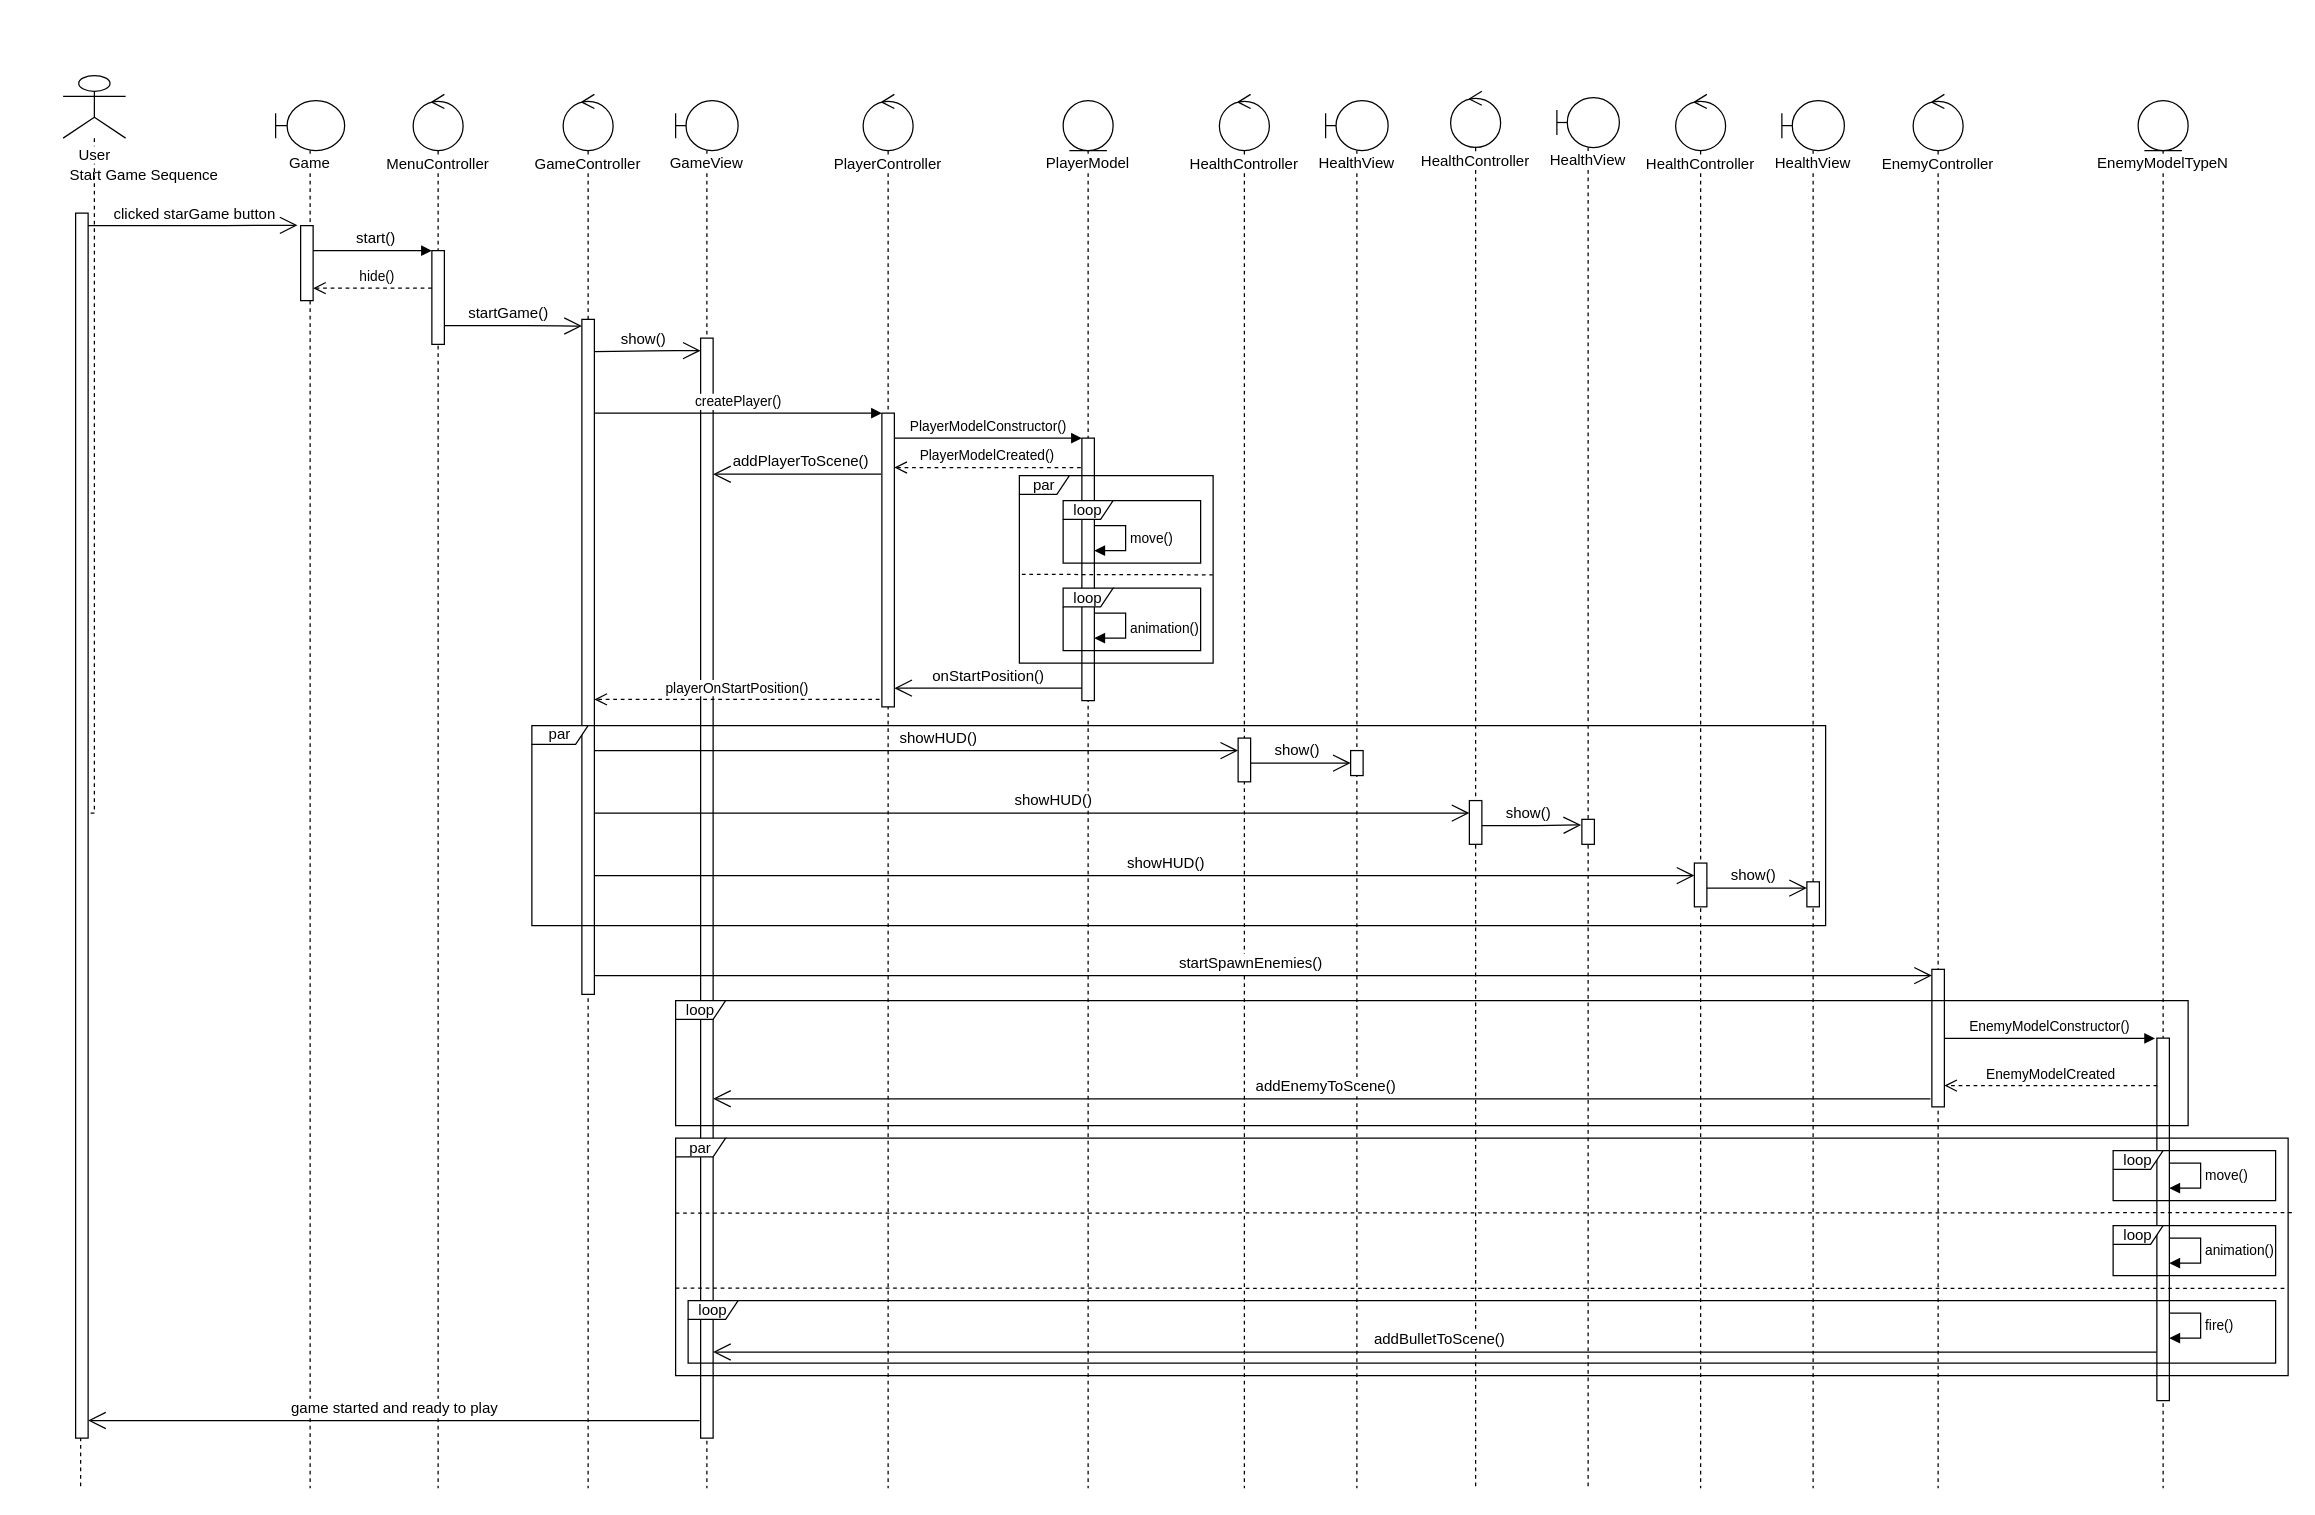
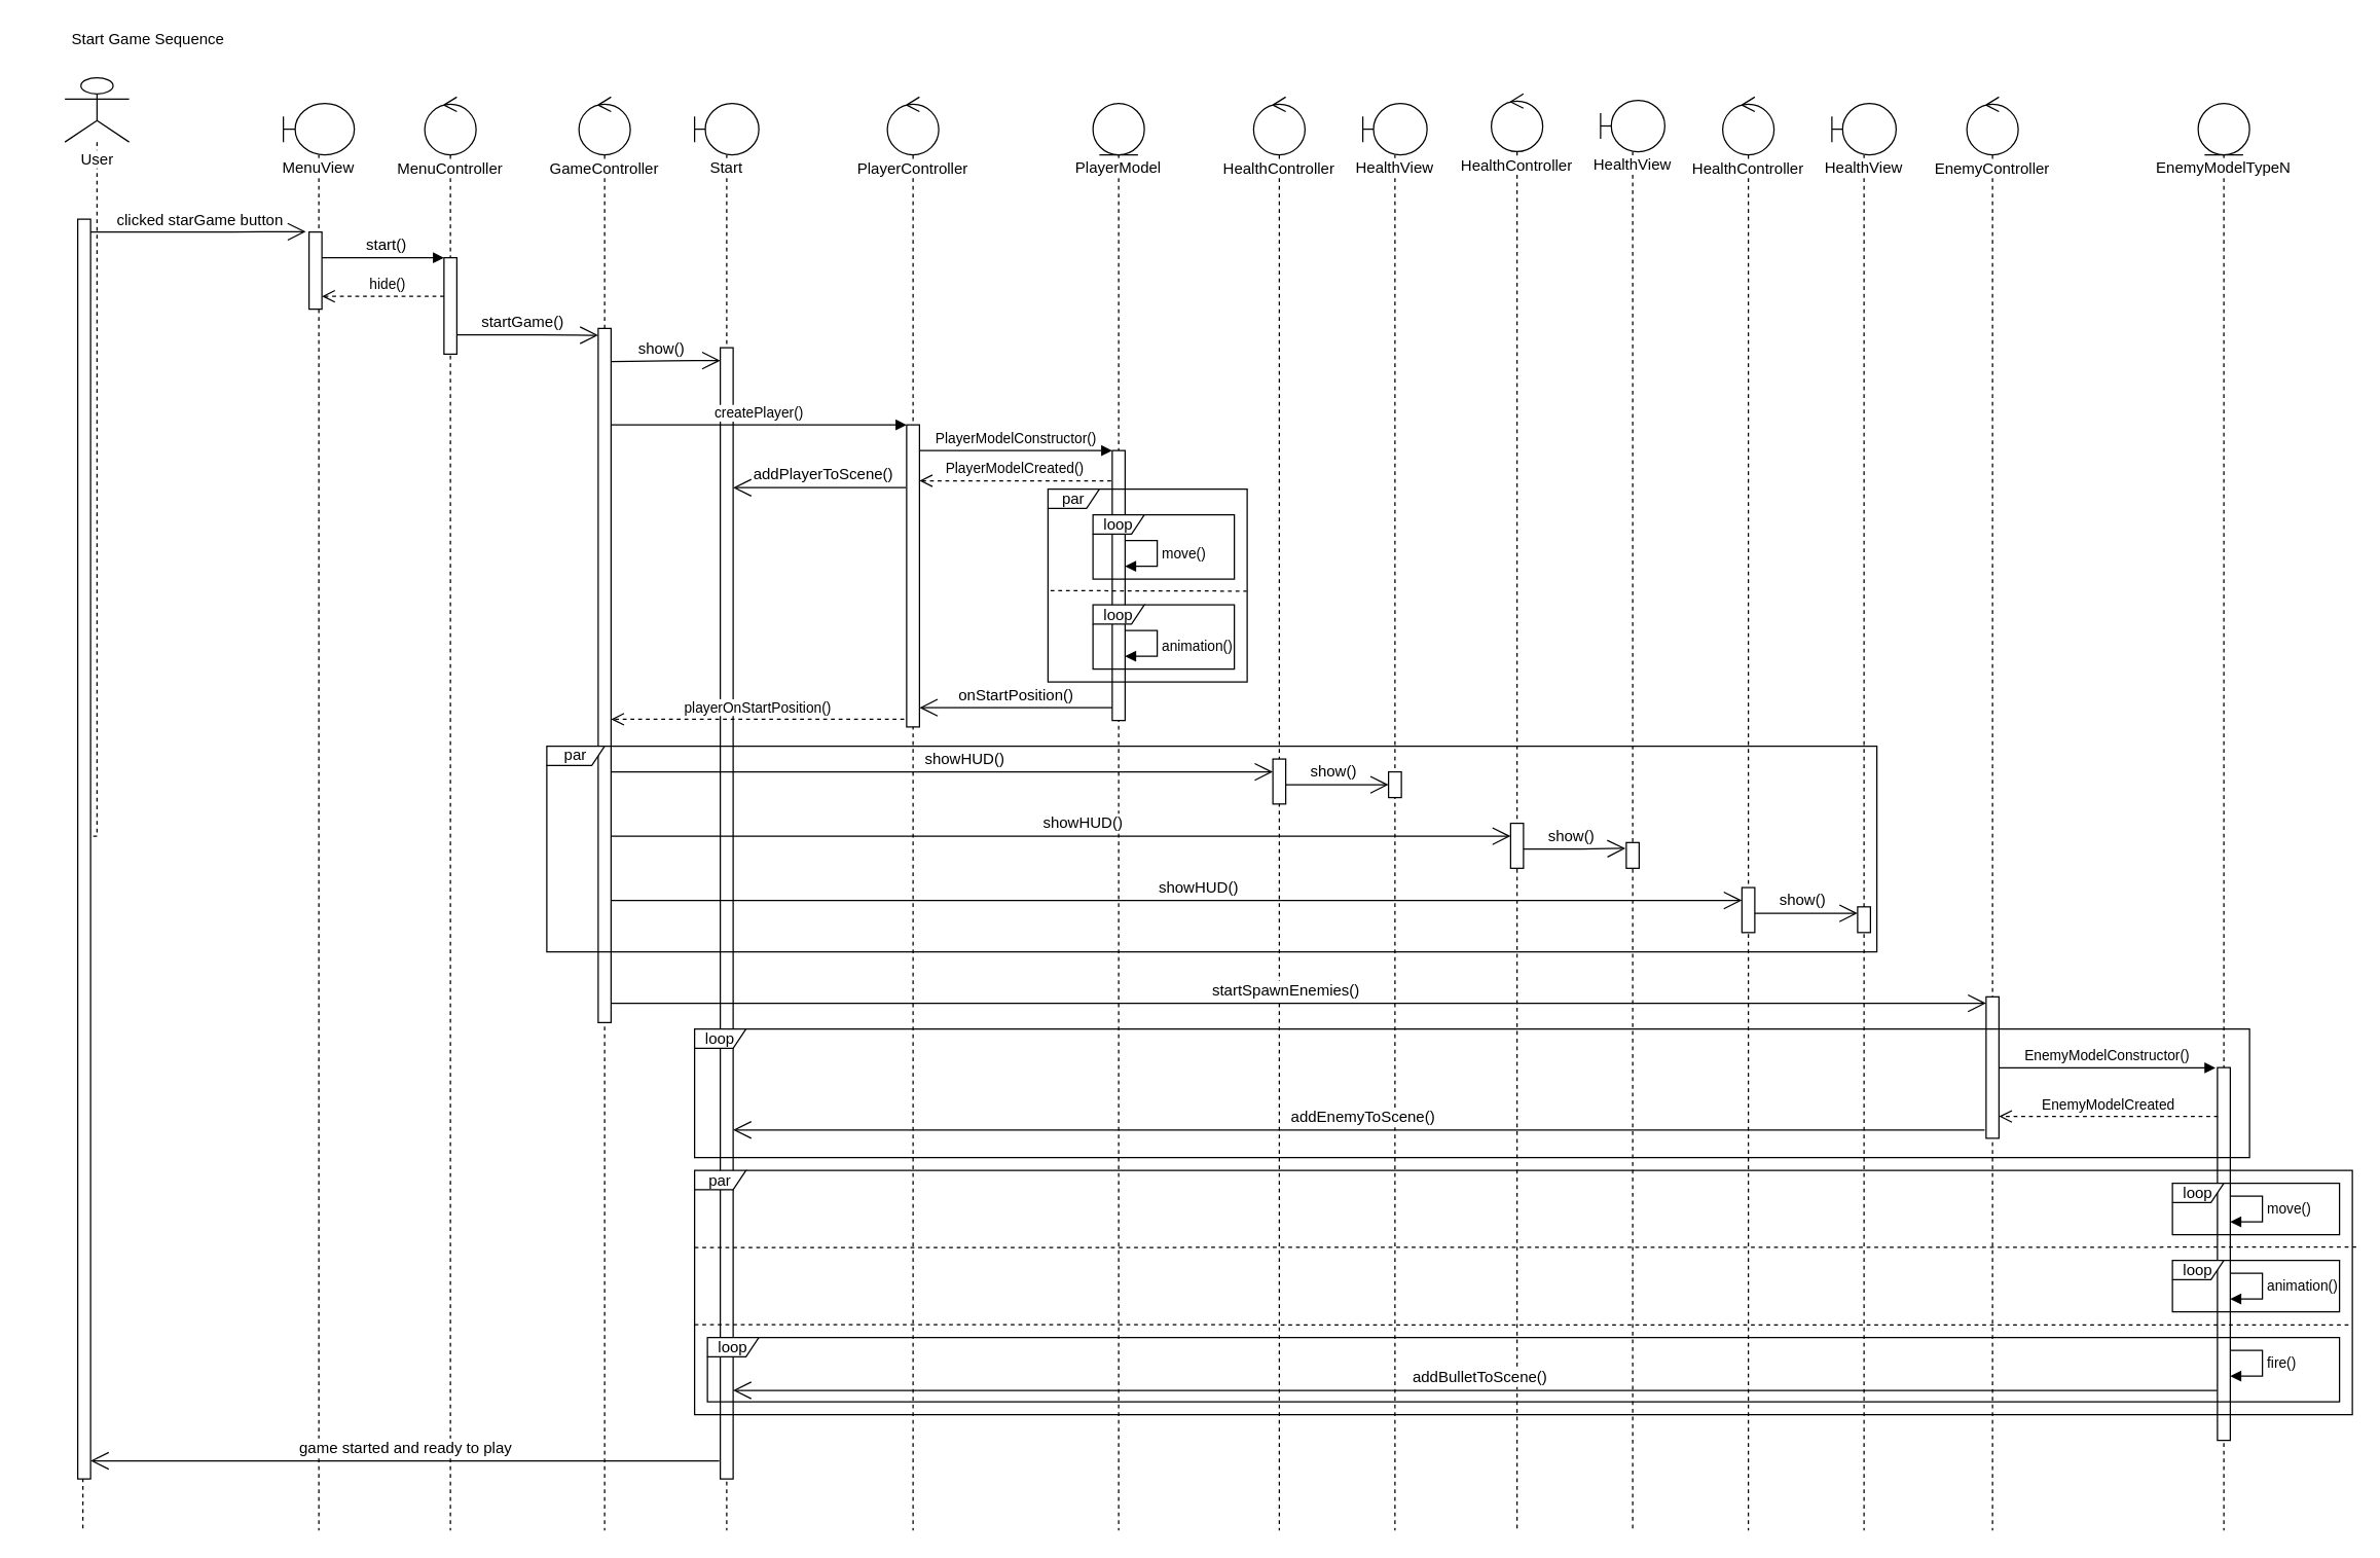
- <mxCell id="5" value="Game" style="shape=umlLifeline;participant=umlBoundary;perimeter=lifelinePerimeter;whiteSpace=wrap;html=1;container=1;collapsible=0;recursiveResize=0;verticalAlign=top;spacingTop=36;labelBackgroundColor=#ffffff;outlineConnect=0;" parent="1" vertex="1"><mxGeometry x="220" y="80" width="55.22" height="1110" as="geometry" /></mxCell>
+ <mxCell id="5" value="MenuView" style="shape=umlLifeline;participant=umlBoundary;perimeter=lifelinePerimeter;whiteSpace=wrap;html=1;container=1;collapsible=0;recursiveResize=0;verticalAlign=top;spacingTop=36;labelBackgroundColor=#ffffff;outlineConnect=0;" parent="1" vertex="1"><mxGeometry x="220" y="80" width="55.22" height="1110" as="geometry" /></mxCell>
- <mxCell id="20" value="GameView" style="shape=umlLifeline;participant=umlBoundary;perimeter=lifelinePerimeter;whiteSpace=wrap;html=1;container=1;collapsible=0;recursiveResize=0;verticalAlign=top;spacingTop=36;labelBackgroundColor=#ffffff;outlineConnect=0;" parent="1" vertex="1"><mxGeometry x="540" y="80" width="50" height="1110" as="geometry" /></mxCell>
+ <mxCell id="20" value="Start" style="shape=umlLifeline;participant=umlBoundary;perimeter=lifelinePerimeter;whiteSpace=wrap;html=1;container=1;collapsible=0;recursiveResize=0;verticalAlign=top;spacingTop=36;labelBackgroundColor=#ffffff;outlineConnect=0;" parent="1" vertex="1"><mxGeometry x="540" y="80" width="50" height="1110" as="geometry" /></mxCell>
- <mxCell id="2" value="Start Game Sequence" style="text;html=1;strokeColor=none;fillColor=none;align=center;verticalAlign=middle;whiteSpace=wrap;rounded=0;" parent="1" vertex="1"><mxGeometry x="20" y="130" width="190" height="20" as="geometry" /></mxCell>
+ <mxCell id="2" value="Start Game Sequence" style="text;html=1;strokeColor=none;fillColor=none;align=center;verticalAlign=middle;whiteSpace=wrap;rounded=0;" parent="1" vertex="1"><mxGeometry x="20" y="20" width="190" height="20" as="geometry" /></mxCell>
